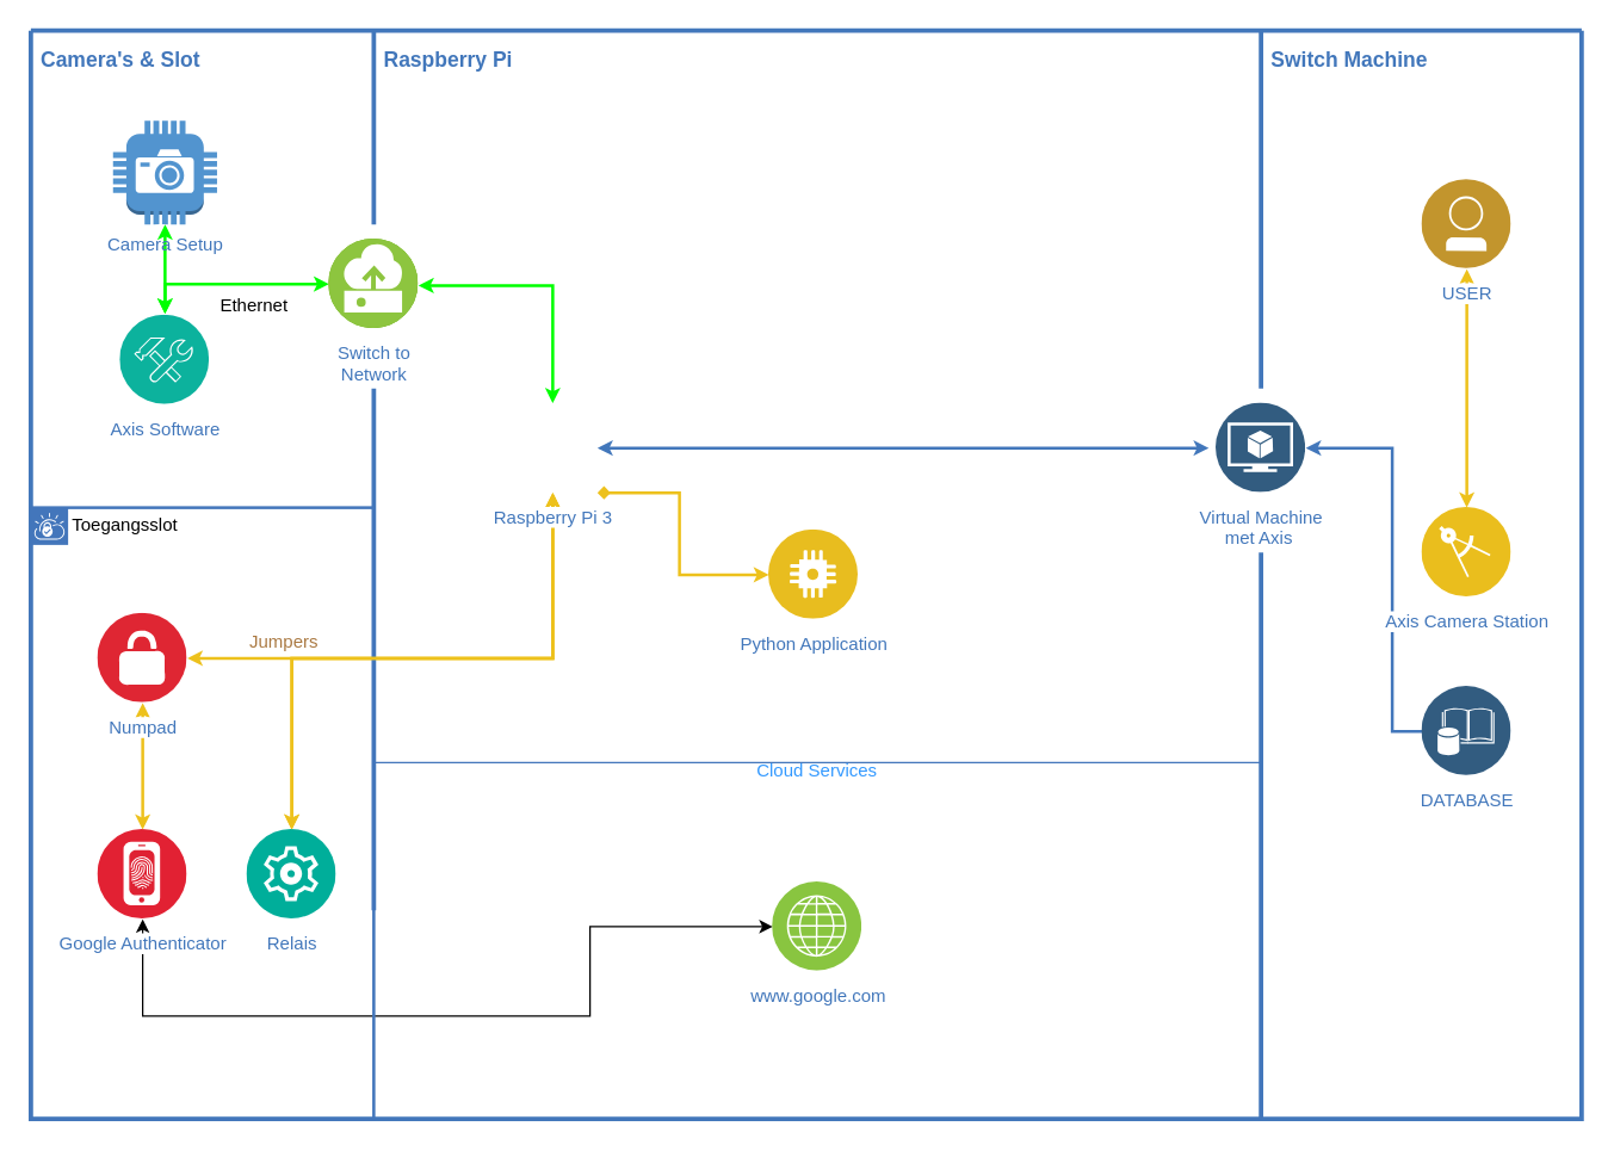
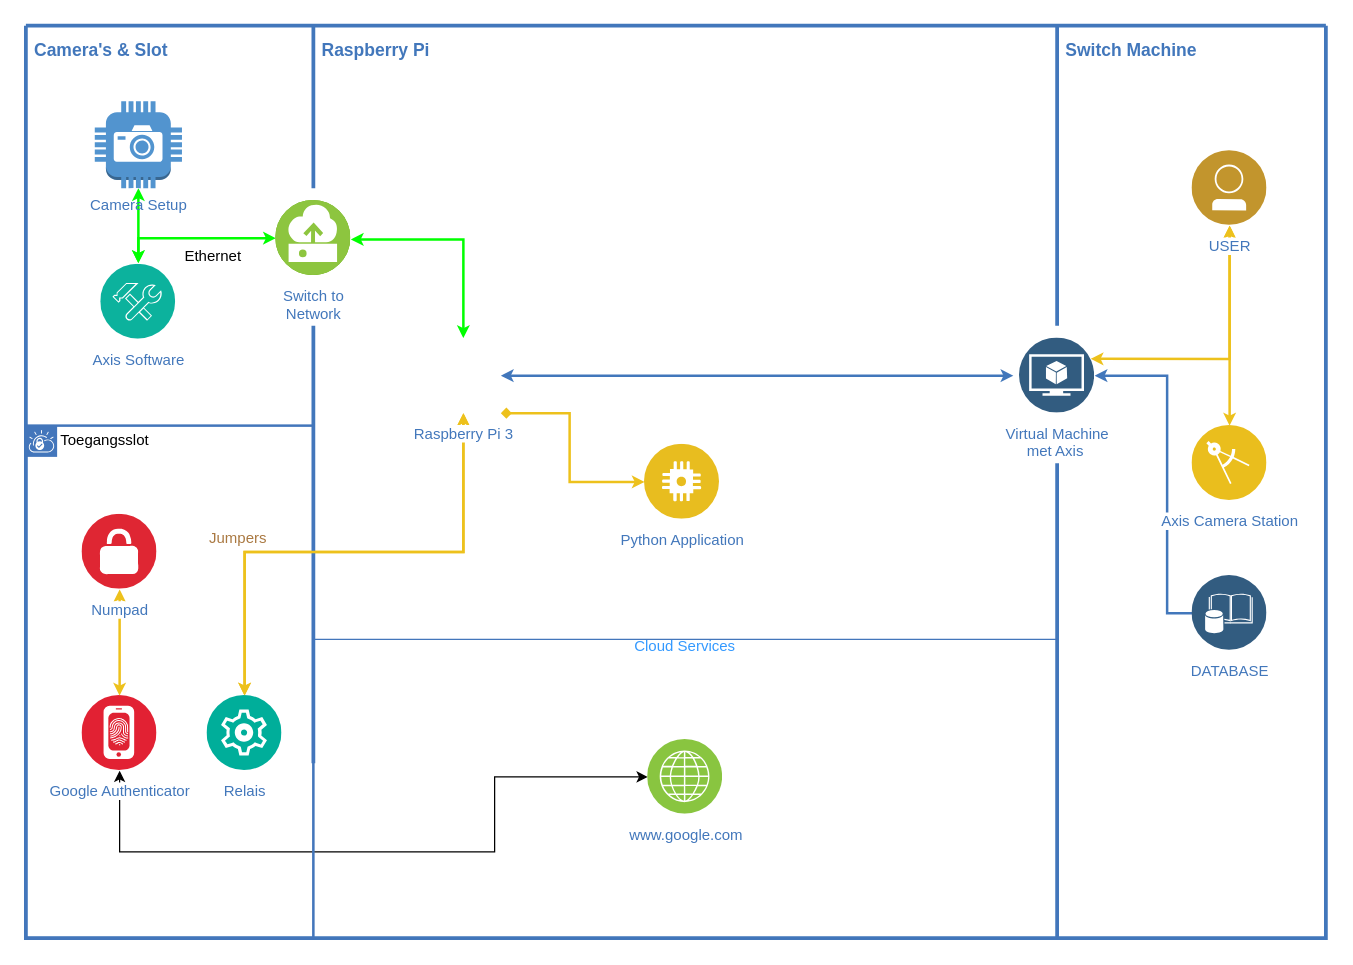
+ <mxCell id="9" style="edgeStyle=orthogonalEdgeStyle;rounded=0;html=1;entryX=1;entryY=0.25;labelBackgroundColor=#ffffff;jettySize=auto;orthogonalLoop=1;strokeColor=#EDC11C;fontColor=#000000;startArrow=classic;strokeWidth=2;endSize=4;startSize=4;entryDx=0;entryDy=0;" parent="3" source="13" target="39" edge="1"><mxGeometry relative="1" as="geometry"><mxPoint x="847.046" y="267.018" as="targetPoint" /><Array as="points"><mxPoint x="963" y="267" /></Array></mxGeometry></mxCell>
- <mxCell id="35" style="edgeStyle=orthogonalEdgeStyle;rounded=0;html=1;labelBackgroundColor=#ffffff;jettySize=auto;orthogonalLoop=1;strokeColor=#EDC11C;fontColor=#000000;startArrow=classic;strokeWidth=2;endSize=4;startSize=4;entryX=0.5;entryY=1;entryDx=0;entryDy=0;exitX=1;exitY=0.5;exitDx=0;exitDy=0;" edge="1" parent="3" source="34" target="37"><mxGeometry relative="1" as="geometry"><Array as="points" /><mxPoint x="365" y="480" as="sourcePoint" /><mxPoint x="270" y="400" as="targetPoint" /></mxGeometry></mxCell>
